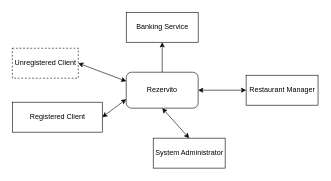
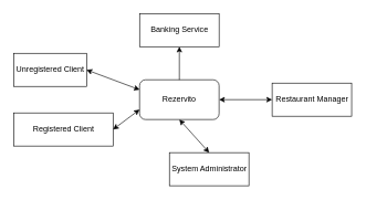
- <mxCell id="3" value="Unregistered Client" style="html=1;dashed=1;whitespace=wrap;" vertex="1" parent="1"><mxGeometry x="20" y="80" width="110" height="50" as="geometry" /></mxCell>
+ <mxCell id="3" value="Unregistered Client" style="html=1;dashed=0;whitespace=wrap;" vertex="1" parent="1"><mxGeometry x="20" y="80" width="110" height="50" as="geometry" /></mxCell>
